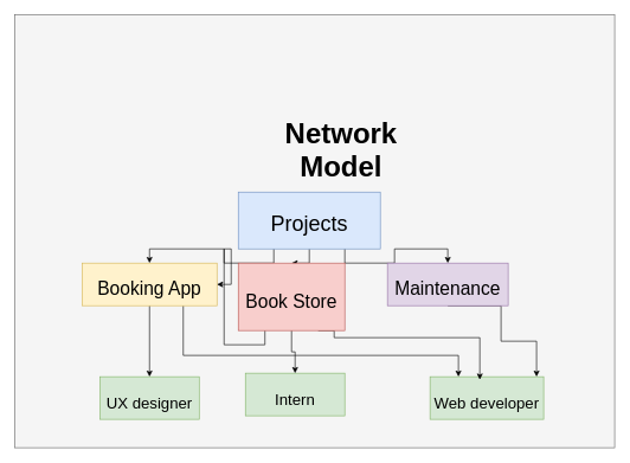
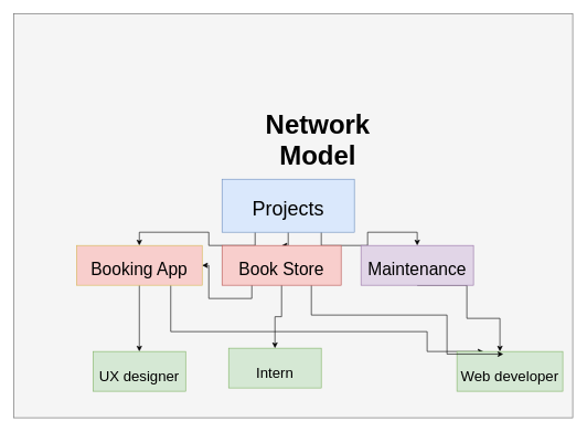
- <mxCell id="10" value="&lt;font style=&quot;font-size: 26px&quot;&gt;Booking App&lt;/font&gt;" style="rounded=0;whiteSpace=wrap;html=1;fontSize=40;fillColor=#fff2cc;strokeColor=#d6b656;" parent="1" vertex="1"><mxGeometry x="115" y="370" width="190" height="60" as="geometry" /></mxCell>
+ <mxCell id="10" value="&lt;font style=&quot;font-size: 26px&quot;&gt;Booking App&lt;/font&gt;" style="rounded=0;whiteSpace=wrap;html=1;fontSize=40;fillColor=#f8cecc;strokeColor=#d6b656;" parent="1" vertex="1"><mxGeometry x="115" y="370" width="190" height="60" as="geometry" /></mxCell>
- <mxCell id="19" value="&lt;font style=&quot;font-size: 26px&quot;&gt;Book Store&lt;/font&gt;" style="rounded=0;whiteSpace=wrap;html=1;fontSize=40;fillColor=#f8cecc;strokeColor=#b85450;" parent="1" vertex="1"><mxGeometry x="335" y="370" width="150" height="95" as="geometry" /></mxCell>
+ <mxCell id="19" value="&lt;font style=&quot;font-size: 26px&quot;&gt;Book Store&lt;/font&gt;" style="rounded=0;whiteSpace=wrap;html=1;fontSize=40;fillColor=#f8cecc;strokeColor=#b85450;" parent="1" vertex="1"><mxGeometry x="335" y="370" width="180" height="60" as="geometry" /></mxCell>
- <mxCell id="15" value="&lt;font style=&quot;font-size: 22px&quot;&gt;Web developer&lt;/font&gt;" style="rounded=0;whiteSpace=wrap;html=1;fontSize=40;fillColor=#d5e8d4;strokeColor=#82b366;" parent="1" vertex="1"><mxGeometry x="605" y="530" width="160" height="60" as="geometry" /></mxCell>
+ <mxCell id="15" value="&lt;font style=&quot;font-size: 22px&quot;&gt;Web developer&lt;/font&gt;" style="rounded=0;whiteSpace=wrap;html=1;fontSize=40;fillColor=#d5e8d4;strokeColor=#82b366;" parent="1" vertex="1"><mxGeometry x="690" y="530" width="160" height="60" as="geometry" /></mxCell>
